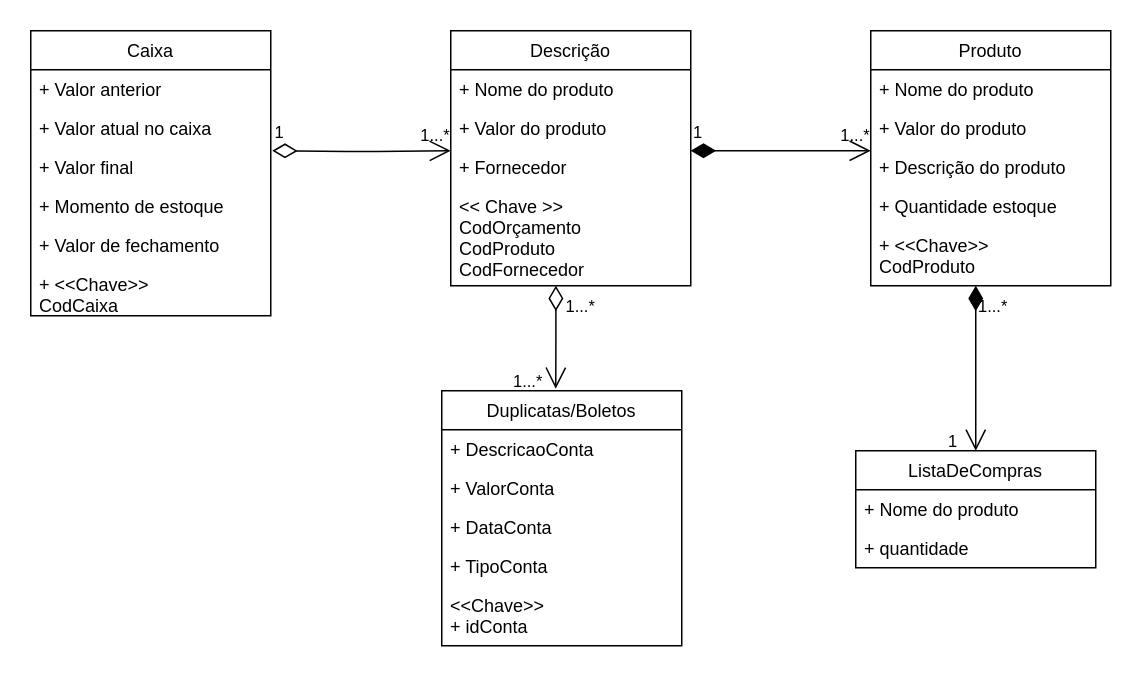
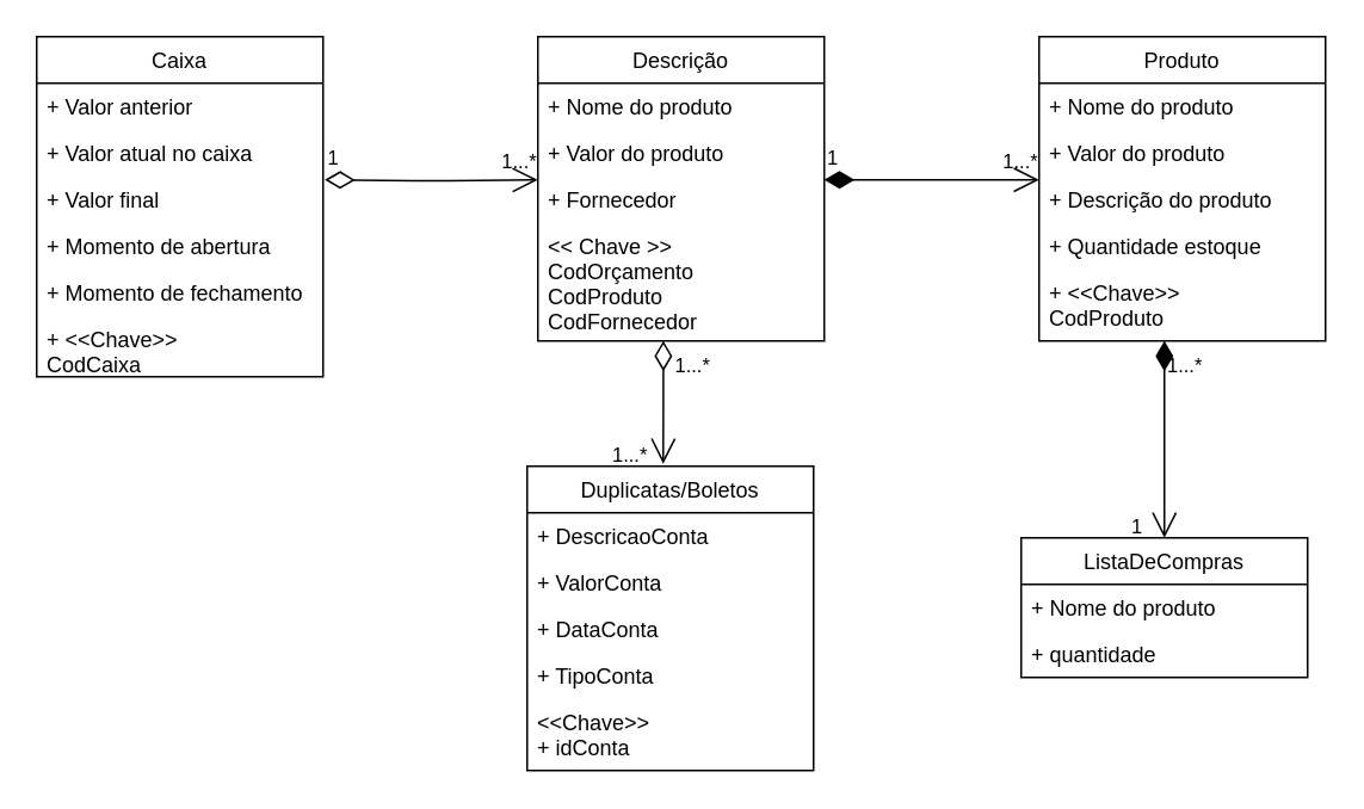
- <mxCell id="7" value="+ Momento de estoque" style="text;strokeColor=none;fillColor=none;align=left;verticalAlign=top;spacingLeft=4;spacingRight=4;overflow=hidden;rotatable=0;points=[[0,0.5],[1,0.5]];portConstraint=eastwest;" parent="3" vertex="1"><mxGeometry y="104" width="160" height="26" as="geometry" /></mxCell>
+ <mxCell id="7" value="+ Momento de abertura" style="text;strokeColor=none;fillColor=none;align=left;verticalAlign=top;spacingLeft=4;spacingRight=4;overflow=hidden;rotatable=0;points=[[0,0.5],[1,0.5]];portConstraint=eastwest;" parent="3" vertex="1"><mxGeometry y="104" width="160" height="26" as="geometry" /></mxCell>
- <mxCell id="8" value="+ Valor de fechamento" style="text;strokeColor=none;fillColor=none;align=left;verticalAlign=top;spacingLeft=4;spacingRight=4;overflow=hidden;rotatable=0;points=[[0,0.5],[1,0.5]];portConstraint=eastwest;" parent="3" vertex="1"><mxGeometry y="130" width="160" height="26" as="geometry" /></mxCell>
+ <mxCell id="8" value="+ Momento de fechamento" style="text;strokeColor=none;fillColor=none;align=left;verticalAlign=top;spacingLeft=4;spacingRight=4;overflow=hidden;rotatable=0;points=[[0,0.5],[1,0.5]];portConstraint=eastwest;" parent="3" vertex="1"><mxGeometry y="130" width="160" height="26" as="geometry" /></mxCell>
